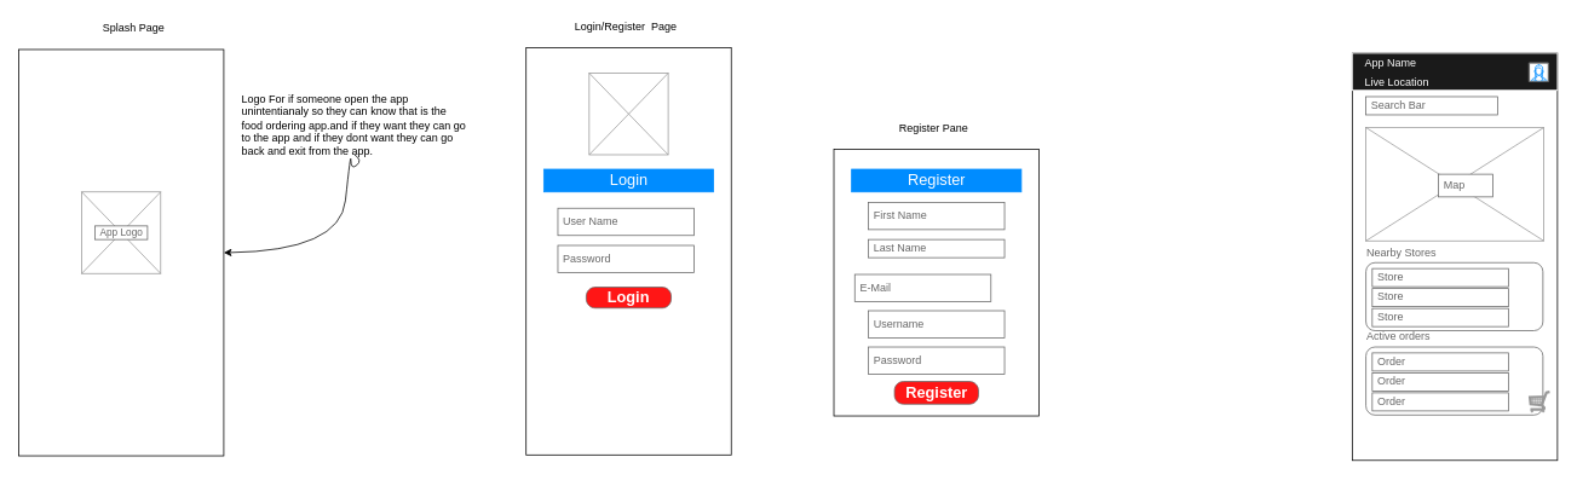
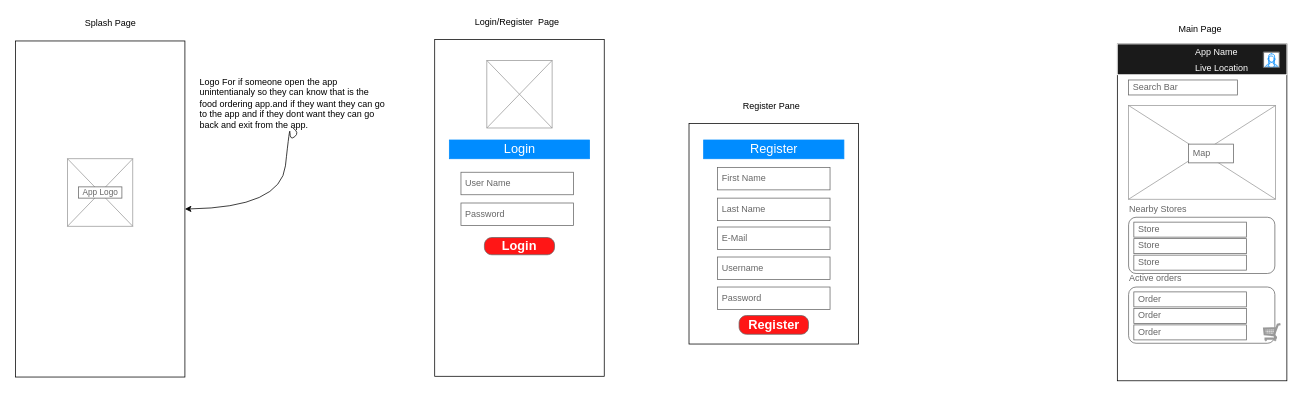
+ <mxCell id="25" value="&lt;div&gt;Main Page&lt;/div&gt;" style="text;spacingTop=-5;whiteSpace=wrap;html=1;align=left;fontSize=12;fontFamily=Helvetica;fillColor=none;strokeColor=none;" vertex="1" parent="1"><mxGeometry x="1568.87" y="29" width="66.25" height="20" as="geometry" /></mxCell>
- <mxCell id="27" value="&lt;font style=&quot;font-size: 12px;&quot;&gt;App Name&lt;/font&gt;&lt;div&gt;&lt;font style=&quot;font-size: 12px;&quot;&gt;Live Location&lt;/font&gt;&lt;/div&gt;" style="strokeWidth=1;shadow=0;dashed=0;align=center;html=1;shape=mxgraph.mockup.text.textBox;align=left;fontSize=17;spacingLeft=4;spacingTop=-3;whiteSpace=wrap;mainText=;fillColor=none;strokeColor=none;fontColor=#FFFFFF;" vertex="1" parent="1"><mxGeometry x="1497" y="64" width="79" height="30" as="geometry" /></mxCell>
+ <mxCell id="27" value="&lt;font style=&quot;font-size: 12px;&quot;&gt;App Name&lt;/font&gt;&lt;div&gt;&lt;font style=&quot;font-size: 12px;&quot;&gt;Live Location&lt;/font&gt;&lt;/div&gt;" style="strokeWidth=1;shadow=0;dashed=0;align=center;html=1;shape=mxgraph.mockup.text.textBox;align=left;fontSize=17;spacingLeft=4;spacingTop=-3;whiteSpace=wrap;mainText=;fillColor=none;strokeColor=none;fontColor=#FFFFFF;" vertex="1" parent="1"><mxGeometry x="1587" y="64" width="79" height="30" as="geometry" /></mxCell>
- <mxCell id="19" value="&lt;font style=&quot;font-size: 12px;&quot;&gt;Last Name&lt;/font&gt;" style="strokeWidth=1;shadow=0;dashed=0;align=center;html=1;shape=mxgraph.mockup.text.textBox;fontColor=#666666;align=left;fontSize=17;spacingLeft=4;spacingTop=-3;whiteSpace=wrap;strokeColor=#666666;mainText=" vertex="1" parent="1"><mxGeometry x="956" y="263.5" width="150" height="20" as="geometry" /></mxCell>
+ <mxCell id="19" value="&lt;font style=&quot;font-size: 12px;&quot;&gt;Last Name&lt;/font&gt;" style="strokeWidth=1;shadow=0;dashed=0;align=center;html=1;shape=mxgraph.mockup.text.textBox;fontColor=#666666;align=left;fontSize=17;spacingLeft=4;spacingTop=-3;whiteSpace=wrap;strokeColor=#666666;mainText=" vertex="1" parent="1"><mxGeometry x="956" y="263.5" width="150" height="30" as="geometry" /></mxCell>
- <mxCell id="21" value="&lt;font style=&quot;font-size: 12px;&quot;&gt;E-Mail&lt;/font&gt;" style="strokeWidth=1;shadow=0;dashed=0;align=center;html=1;shape=mxgraph.mockup.text.textBox;fontColor=#666666;align=left;fontSize=17;spacingLeft=4;spacingTop=-3;whiteSpace=wrap;strokeColor=#666666;mainText=" vertex="1" parent="1"><mxGeometry x="941" y="302" width="150" height="30" as="geometry" /></mxCell>
+ <mxCell id="21" value="&lt;font style=&quot;font-size: 12px;&quot;&gt;E-Mail&lt;/font&gt;" style="strokeWidth=1;shadow=0;dashed=0;align=center;html=1;shape=mxgraph.mockup.text.textBox;fontColor=#666666;align=left;fontSize=17;spacingLeft=4;spacingTop=-3;whiteSpace=wrap;strokeColor=#666666;mainText=" vertex="1" parent="1"><mxGeometry x="956" y="302" width="150" height="30" as="geometry" /></mxCell>
